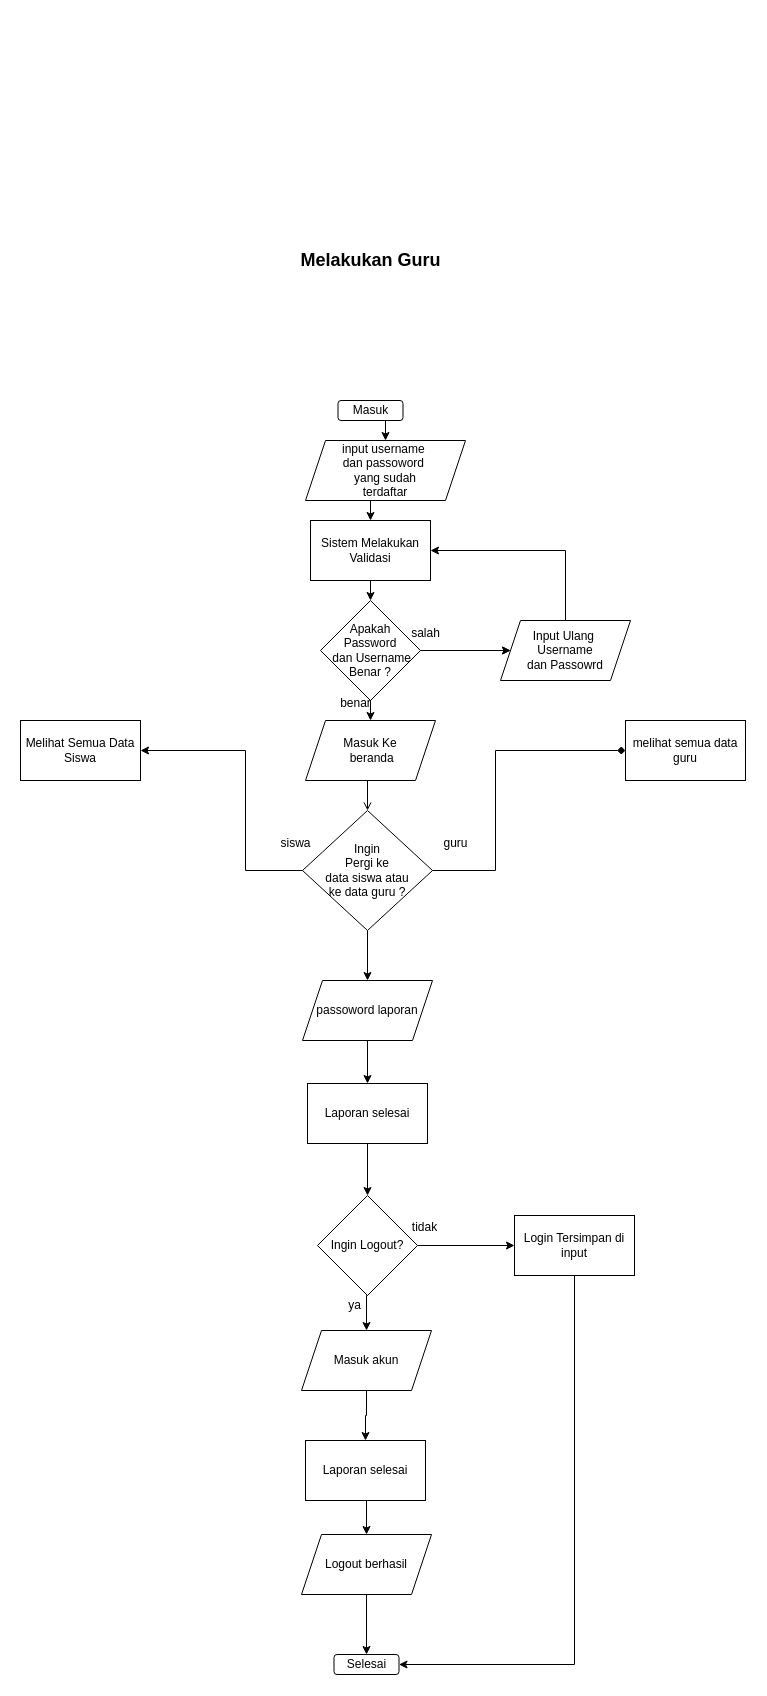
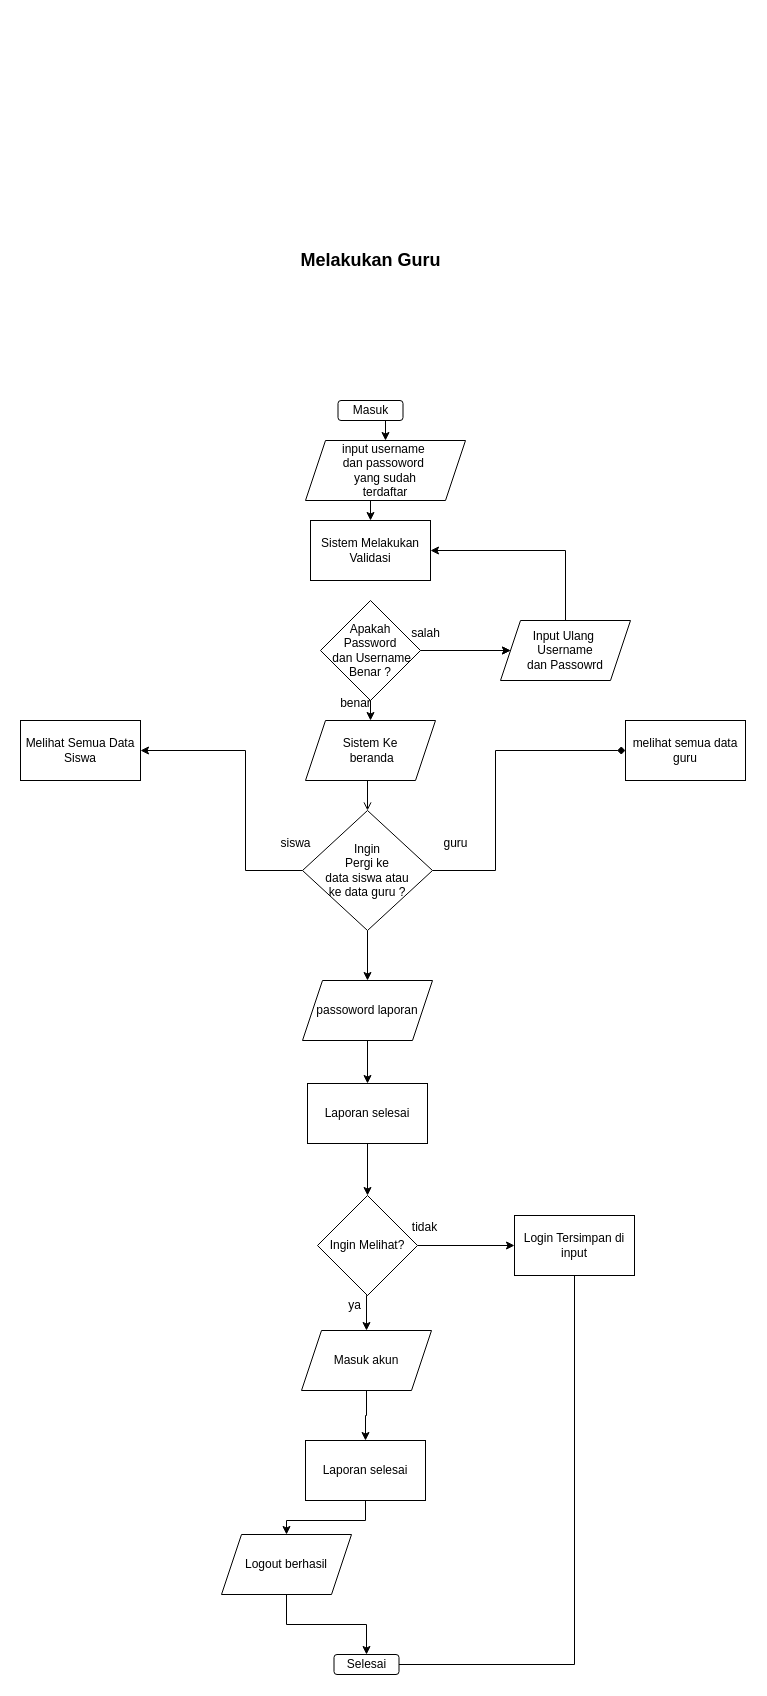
- <mxCell id="8" style="edgeStyle=orthogonalEdgeStyle;rounded=0;orthogonalLoop=1;jettySize=auto;html=1;exitX=0.5;exitY=1;exitDx=0;exitDy=0;entryX=0.5;entryY=0;entryDx=0;entryDy=0;" parent="1" source="9" target="13" edge="1"><mxGeometry relative="1" as="geometry" /></mxCell>
- <mxCell id="18" value="Masuk Ke&lt;br&gt;&amp;nbsp;beranda&lt;br&gt;" style="shape=parallelogram;perimeter=parallelogramPerimeter;whiteSpace=wrap;html=1;fixedSize=1;" parent="1" vertex="1"><mxGeometry x="305" y="720" width="130" height="60" as="geometry" /></mxCell>
+ <mxCell id="18" value="Sistem Ke&lt;br&gt;&amp;nbsp;beranda&lt;br&gt;" style="shape=parallelogram;perimeter=parallelogramPerimeter;whiteSpace=wrap;html=1;fixedSize=1;" parent="1" vertex="1"><mxGeometry x="305" y="720" width="130" height="60" as="geometry" /></mxCell>
- <mxCell id="36" value="Ingin Logout?" style="rhombus;whiteSpace=wrap;html=1;" parent="1" vertex="1"><mxGeometry x="317" y="1195" width="100" height="100" as="geometry" /></mxCell>
+ <mxCell id="36" value="Ingin Melihat?" style="rhombus;whiteSpace=wrap;html=1;" parent="1" vertex="1"><mxGeometry x="317" y="1195" width="100" height="100" as="geometry" /></mxCell>
- <mxCell id="31" value="Logout berhasil" style="shape=parallelogram;perimeter=parallelogramPerimeter;whiteSpace=wrap;html=1;fixedSize=1;" parent="1" vertex="1"><mxGeometry x="301" y="1534" width="130" height="60" as="geometry" /></mxCell>
+ <mxCell id="31" value="Logout berhasil" style="shape=parallelogram;perimeter=parallelogramPerimeter;whiteSpace=wrap;html=1;fixedSize=1;" parent="1" vertex="1"><mxGeometry x="221" y="1534" width="130" height="60" as="geometry" /></mxCell>
- <mxCell id="37" style="edgeStyle=orthogonalEdgeStyle;rounded=0;orthogonalLoop=1;jettySize=auto;html=1;exitX=0.5;exitY=1;exitDx=0;exitDy=0;entryX=1;entryY=0.5;entryDx=0;entryDy=0;" parent="1" source="38" target="20" edge="1"><mxGeometry relative="1" as="geometry" /></mxCell>
+ <mxCell id="37" style="edgeStyle=orthogonalEdgeStyle;rounded=0;orthogonalLoop=1;jettySize=auto;html=1;exitX=0.5;exitY=1;exitDx=0;exitDy=0;entryX=1;entryY=0.5;entryDx=0;entryDy=0;endArrow=none;" parent="1" source="38" target="20" edge="1"><mxGeometry relative="1" as="geometry" /></mxCell>
